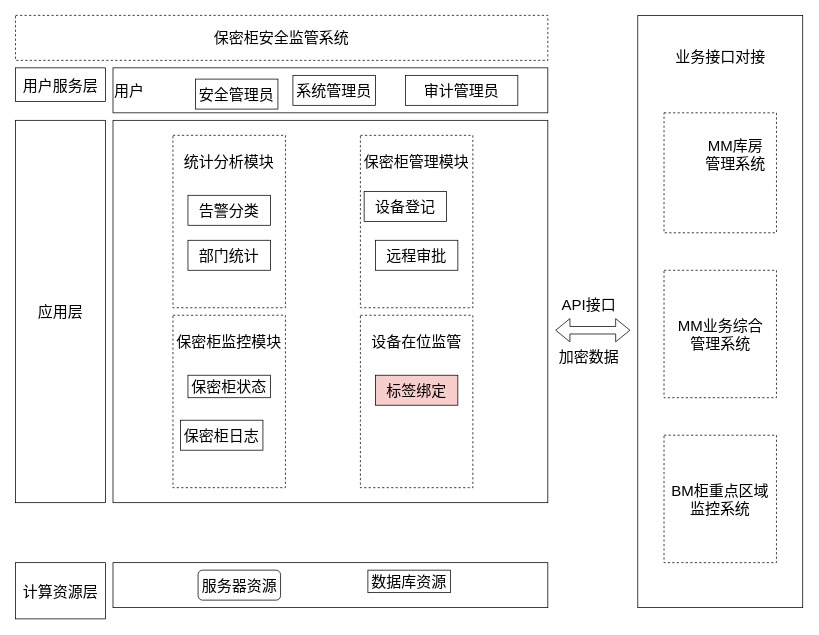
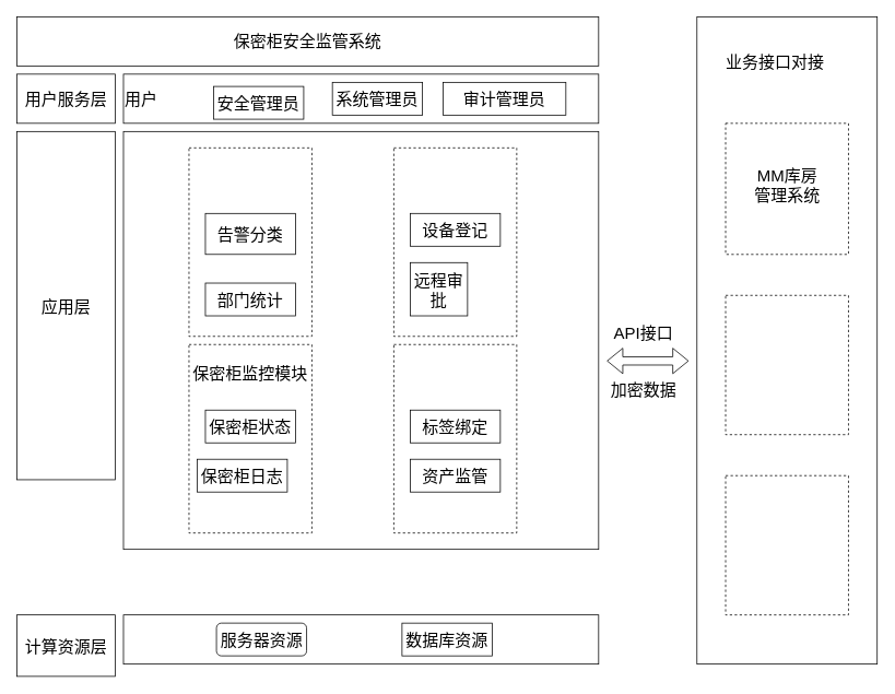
- <mxCell id="13" value="&lt;font style=&quot;font-size: 20px;&quot;&gt;保密柜安全监管系统&lt;/font&gt;" style="rounded=0;whiteSpace=wrap;html=1;align=center;dashed=1;" vertex="1" parent="1"><mxGeometry x="20" y="20" width="710" height="60" as="geometry" /></mxCell>
+ <mxCell id="13" value="&lt;font style=&quot;font-size: 20px;&quot;&gt;保密柜安全监管系统&lt;/font&gt;" style="rounded=0;whiteSpace=wrap;html=1;align=center;" vertex="1" parent="1"><mxGeometry x="20" y="20" width="710" height="60" as="geometry" /></mxCell>
- <mxCell id="40" value="&lt;span style=&quot;font-size: 20px;&quot;&gt;业务接口对接&lt;/span&gt;" style="text;strokeColor=none;align=center;fillColor=none;html=1;verticalAlign=middle;whiteSpace=wrap;rounded=0;" vertex="1" parent="1"><mxGeometry x="897.5" y="40" width="125" height="70" as="geometry" /></mxCell>
+ <mxCell id="40" value="&lt;span style=&quot;font-size: 20px;&quot;&gt;业务接口对接&lt;/span&gt;" style="text;strokeColor=none;align=center;fillColor=none;html=1;verticalAlign=middle;whiteSpace=wrap;rounded=0;" vertex="1" parent="1"><mxGeometry x="882.5" y="40" width="125" height="70" as="geometry" /></mxCell>
- <mxCell id="2" value="&lt;font style=&quot;font-size: 20px;&quot;&gt;用户服务层&lt;/font&gt;" style="rounded=0;whiteSpace=wrap;html=1;" vertex="1" parent="1"><mxGeometry x="20" y="90" width="120" height="45" as="geometry" /></mxCell>
+ <mxCell id="2" value="&lt;font style=&quot;font-size: 20px;&quot;&gt;用户服务层&lt;/font&gt;" style="rounded=0;whiteSpace=wrap;html=1;" vertex="1" parent="1"><mxGeometry x="20" y="90" width="120" height="60" as="geometry" /></mxCell>
- <mxCell id="7" value="&lt;font style=&quot;font-size: 20px;&quot;&gt;系统管理员&lt;/font&gt;" style="rounded=0;whiteSpace=wrap;html=1;" vertex="1" parent="1"><mxGeometry x="390" y="100" width="110" height="40" as="geometry" /></mxCell>
+ <mxCell id="7" value="&lt;font style=&quot;font-size: 20px;&quot;&gt;系统管理员&lt;/font&gt;" style="rounded=0;whiteSpace=wrap;html=1;" vertex="1" parent="1"><mxGeometry x="405" y="100" width="110" height="40" as="geometry" /></mxCell>
- <mxCell id="35" value="&lt;span style=&quot;font-size: 20px;&quot;&gt;MM库房管理系统&lt;/span&gt;" style="text;strokeColor=none;align=center;fillColor=none;html=1;verticalAlign=middle;whiteSpace=wrap;rounded=0;" vertex="1" parent="1"><mxGeometry x="932.5" y="190" width="95" height="30" as="geometry" /></mxCell>
+ <mxCell id="35" value="&lt;span style=&quot;font-size: 20px;&quot;&gt;MM库房管理系统&lt;/span&gt;" style="text;strokeColor=none;align=center;fillColor=none;html=1;verticalAlign=middle;whiteSpace=wrap;rounded=0;" vertex="1" parent="1"><mxGeometry x="912.5" y="210" width="95" height="30" as="geometry" /></mxCell>
- <mxCell id="14" value="&lt;font style=&quot;font-size: 20px;&quot;&gt;统计分析模块&lt;/font&gt;" style="text;strokeColor=none;align=center;fillColor=none;html=1;verticalAlign=middle;whiteSpace=wrap;rounded=0;" vertex="1" parent="1"><mxGeometry x="230" y="200" width="150" height="30" as="geometry" /></mxCell>
- <mxCell id="18" value="&lt;font style=&quot;font-size: 20px;&quot;&gt;保密柜管理模块&lt;/font&gt;" style="text;strokeColor=none;align=center;fillColor=none;html=1;verticalAlign=middle;whiteSpace=wrap;rounded=0;" vertex="1" parent="1"><mxGeometry x="480" y="200" width="150" height="30" as="geometry" /></mxCell>
- <mxCell id="16" value="&lt;span style=&quot;font-size: 20px;&quot;&gt;设备登记&lt;/span&gt;" style="rounded=0;whiteSpace=wrap;html=1;" vertex="1" parent="1"><mxGeometry x="485" y="255" width="110" height="40" as="geometry" /></mxCell>
+ <mxCell id="16" value="&lt;span style=&quot;font-size: 20px;&quot;&gt;设备登记&lt;/span&gt;" style="rounded=0;whiteSpace=wrap;html=1;" vertex="1" parent="1"><mxGeometry x="500" y="260" width="110" height="40" as="geometry" /></mxCell>
- <mxCell id="11" value="&lt;span style=&quot;font-size: 20px;&quot;&gt;告警分类&lt;/span&gt;" style="rounded=0;whiteSpace=wrap;html=1;" vertex="1" parent="1"><mxGeometry x="250" y="260" width="110" height="40" as="geometry" /></mxCell>
+ <mxCell id="11" value="&lt;span style=&quot;font-size: 20px;&quot;&gt;告警分类&lt;/span&gt;" style="rounded=0;whiteSpace=wrap;html=1;" vertex="1" parent="1"><mxGeometry x="250" y="260" width="110" height="50" as="geometry" /></mxCell>
- <mxCell id="12" value="&lt;span style=&quot;font-size: 20px;&quot;&gt;部门统计&lt;/span&gt;" style="rounded=0;whiteSpace=wrap;html=1;" vertex="1" parent="1"><mxGeometry x="250" y="320" width="110" height="40" as="geometry" /></mxCell>
+ <mxCell id="12" value="&lt;span style=&quot;font-size: 20px;&quot;&gt;部门统计&lt;/span&gt;" style="rounded=0;whiteSpace=wrap;html=1;" vertex="1" parent="1"><mxGeometry x="250" y="345" width="110" height="40" as="geometry" /></mxCell>
- <mxCell id="17" value="&lt;span style=&quot;font-size: 20px;&quot;&gt;远程审批&lt;/span&gt;" style="rounded=0;whiteSpace=wrap;html=1;" vertex="1" parent="1"><mxGeometry x="500" y="320" width="110" height="40" as="geometry" /></mxCell>
+ <mxCell id="17" value="&lt;span style=&quot;font-size: 20px;&quot;&gt;远程审批&lt;/span&gt;" style="rounded=0;whiteSpace=wrap;html=1;" vertex="1" parent="1"><mxGeometry x="500" y="320" width="70" height="65" as="geometry" /></mxCell>
- <mxCell id="3" value="&lt;font style=&quot;font-size: 20px;&quot;&gt;应用层&lt;/font&gt;" style="rounded=0;whiteSpace=wrap;html=1;" vertex="1" parent="1"><mxGeometry x="20" y="160" width="120" height="510" as="geometry" /></mxCell>
+ <mxCell id="3" value="&lt;font style=&quot;font-size: 20px;&quot;&gt;应用层&lt;/font&gt;" style="rounded=0;whiteSpace=wrap;html=1;" vertex="1" parent="1"><mxGeometry x="20" y="160" width="120" height="425" as="geometry" /></mxCell>
- <mxCell id="37" value="&lt;span style=&quot;font-size: 20px;&quot;&gt;MM业务综合管理系统&lt;/span&gt;" style="text;strokeColor=none;align=center;fillColor=none;html=1;verticalAlign=middle;whiteSpace=wrap;rounded=0;" vertex="1" parent="1"><mxGeometry x="897.5" y="410" width="125" height="70" as="geometry" /></mxCell>
- <mxCell id="26" value="&lt;span style=&quot;font-size: 20px;&quot;&gt;设备在位监管&lt;/span&gt;" style="text;strokeColor=none;align=center;fillColor=none;html=1;verticalAlign=middle;whiteSpace=wrap;rounded=0;" vertex="1" parent="1"><mxGeometry x="480" y="440" width="150" height="30" as="geometry" /></mxCell>
- <mxCell id="20" value="&lt;span style=&quot;font-size: 20px;&quot;&gt;保密柜状态&lt;/span&gt;" style="rounded=0;whiteSpace=wrap;html=1;" vertex="1" parent="1"><mxGeometry x="250" y="500" width="110" height="30" as="geometry" /></mxCell>
+ <mxCell id="20" value="&lt;span style=&quot;font-size: 20px;&quot;&gt;保密柜状态&lt;/span&gt;" style="rounded=0;whiteSpace=wrap;html=1;" vertex="1" parent="1"><mxGeometry x="250" y="500" width="110" height="40" as="geometry" /></mxCell>
- <mxCell id="24" value="&lt;span style=&quot;font-size: 20px;&quot;&gt;标签绑定&lt;/span&gt;" style="rounded=0;whiteSpace=wrap;html=1;fillColor=#f8cecc;" vertex="1" parent="1"><mxGeometry x="500" y="500" width="110" height="40" as="geometry" /></mxCell>
+ <mxCell id="24" value="&lt;span style=&quot;font-size: 20px;&quot;&gt;标签绑定&lt;/span&gt;" style="rounded=0;whiteSpace=wrap;html=1;" vertex="1" parent="1"><mxGeometry x="500" y="500" width="110" height="40" as="geometry" /></mxCell>
+ <mxCell id="25" value="&lt;span style=&quot;font-size: 20px;&quot;&gt;资产监管&lt;/span&gt;" style="rounded=0;whiteSpace=wrap;html=1;" vertex="1" parent="1"><mxGeometry x="500" y="560" width="110" height="40" as="geometry" /></mxCell>
- <mxCell id="39" value="&lt;span style=&quot;font-size: 20px;&quot;&gt;BM柜重点区域监控系统&lt;/span&gt;" style="text;strokeColor=none;align=center;fillColor=none;html=1;verticalAlign=middle;whiteSpace=wrap;rounded=0;" vertex="1" parent="1"><mxGeometry x="885" y="650" width="150" height="30" as="geometry" /></mxCell>
- <mxCell id="29" value="&lt;font style=&quot;font-size: 20px;&quot;&gt;数据库资源&lt;/font&gt;" style="rounded=0;whiteSpace=wrap;html=1;" vertex="1" parent="1"><mxGeometry x="490" y="760" width="110" height="30" as="geometry" /></mxCell>
+ <mxCell id="29" value="&lt;font style=&quot;font-size: 20px;&quot;&gt;数据库资源&lt;/font&gt;" style="rounded=0;whiteSpace=wrap;html=1;" vertex="1" parent="1"><mxGeometry x="490" y="760" width="110" height="40" as="geometry" /></mxCell>
